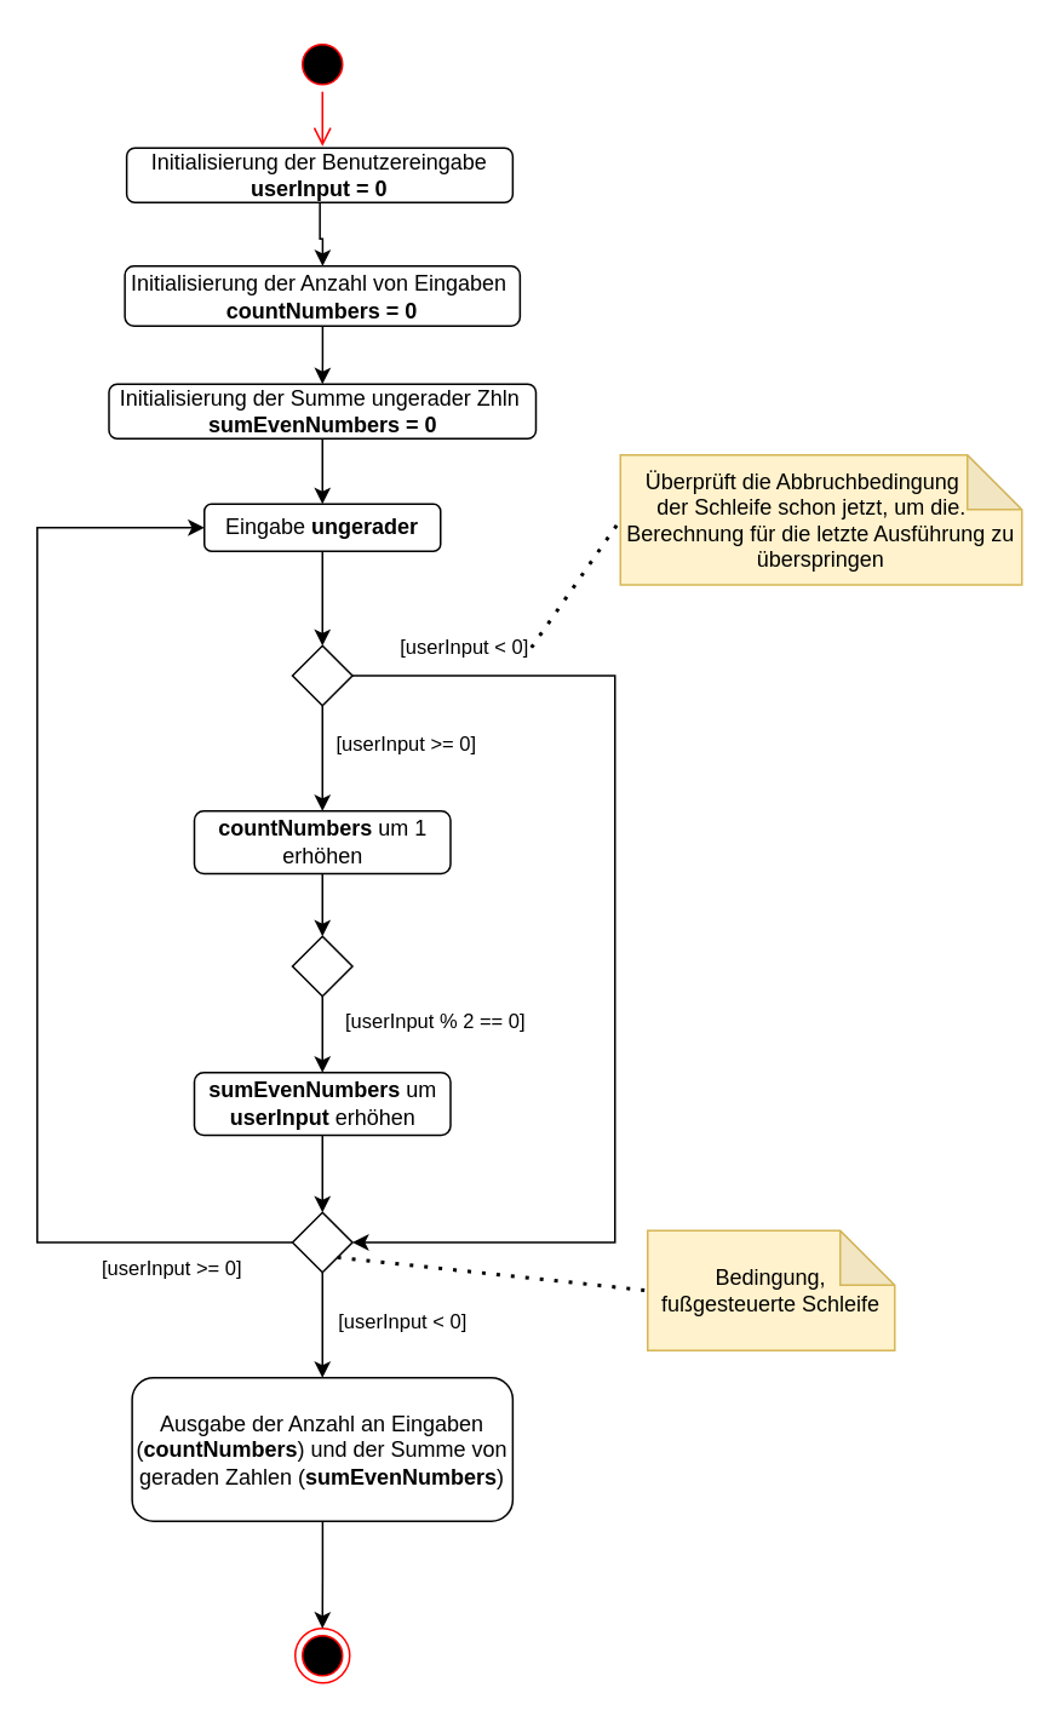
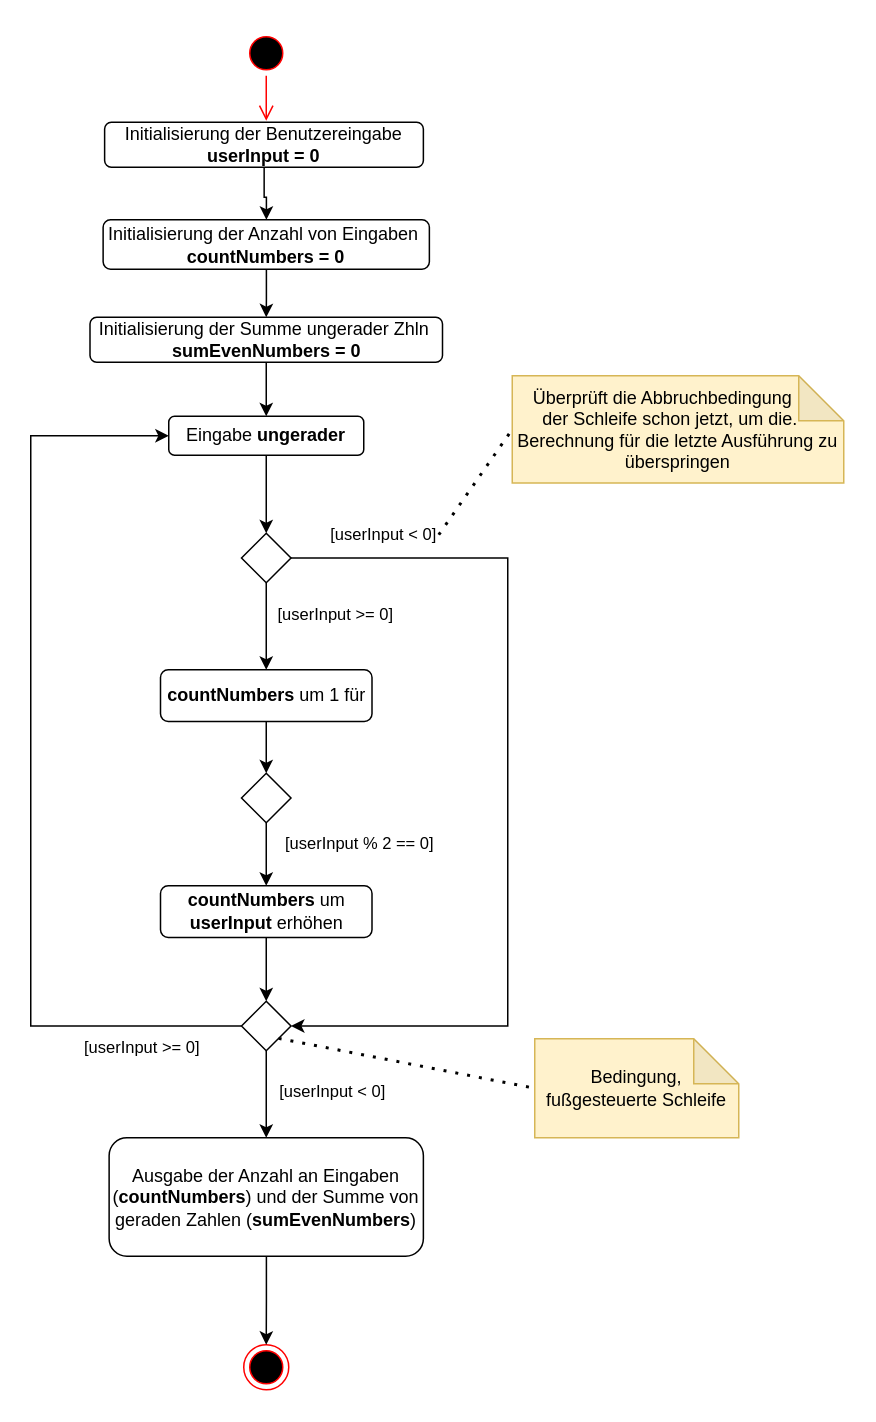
- <mxCell id="19" value="&lt;b&gt;countNumbers&lt;/b&gt; um 1 erhöhen" style="rounded=1;whiteSpace=wrap;html=1;" vertex="1" parent="1"><mxGeometry x="106.5" y="446" width="141" height="34.5" as="geometry" /></mxCell>
+ <mxCell id="19" value="&lt;b&gt;countNumbers&lt;/b&gt; um 1 für" style="rounded=1;whiteSpace=wrap;html=1;" vertex="1" parent="1"><mxGeometry x="106.5" y="446" width="141" height="34.5" as="geometry" /></mxCell>
- <mxCell id="24" value="&lt;b&gt;sumEvenNumbers&lt;/b&gt; um &lt;b&gt;userInput&lt;/b&gt; erhöhen" style="rounded=1;whiteSpace=wrap;html=1;" vertex="1" parent="1"><mxGeometry x="106.5" y="590" width="141" height="34.5" as="geometry" /></mxCell>
+ <mxCell id="24" value="&lt;b&gt;countNumbers&lt;/b&gt; um &lt;b&gt;userInput&lt;/b&gt; erhöhen" style="rounded=1;whiteSpace=wrap;html=1;" vertex="1" parent="1"><mxGeometry x="106.5" y="590" width="141" height="34.5" as="geometry" /></mxCell>
- <mxCell id="32" value="Bedingung, fußgesteuerte Schleife" style="shape=note;whiteSpace=wrap;html=1;backgroundOutline=1;darkOpacity=0.05;fillColor=#fff2cc;strokeColor=#d6b656;" vertex="1" parent="1"><mxGeometry x="356" y="677" width="136" height="66" as="geometry" /></mxCell>
+ <mxCell id="32" value="Bedingung, fußgesteuerte Schleife" style="shape=note;whiteSpace=wrap;html=1;backgroundOutline=1;darkOpacity=0.05;fillColor=#fff2cc;strokeColor=#d6b656;" vertex="1" parent="1"><mxGeometry x="356" y="692" width="136" height="66" as="geometry" /></mxCell>
